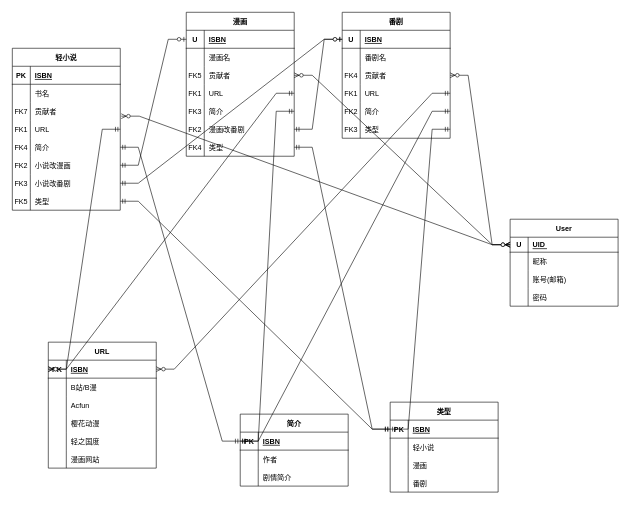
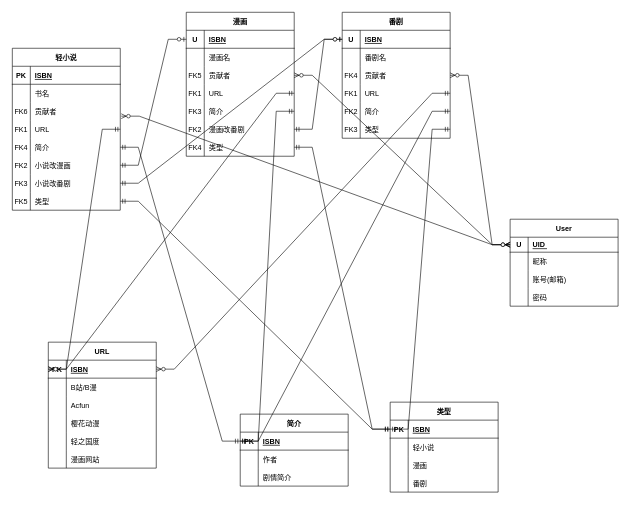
- <mxCell id="23" value="FK7" style="shape=partialRectangle;connectable=0;fillColor=none;top=0;left=0;bottom=0;right=0;editable=1;overflow=hidden;" parent="22" vertex="1"><mxGeometry width="30" height="30" as="geometry"><mxRectangle width="30" height="30" as="alternateBounds" /></mxGeometry></mxCell>
+ <mxCell id="23" value="FK6" style="shape=partialRectangle;connectable=0;fillColor=none;top=0;left=0;bottom=0;right=0;editable=1;overflow=hidden;" parent="22" vertex="1"><mxGeometry width="30" height="30" as="geometry"><mxRectangle width="30" height="30" as="alternateBounds" /></mxGeometry></mxCell>
